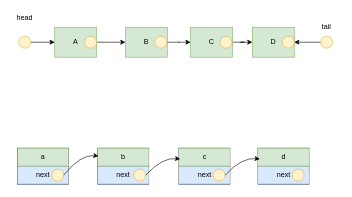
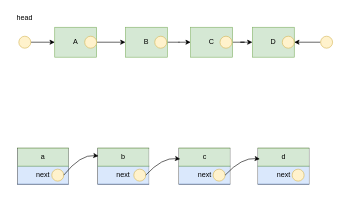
- <mxCell id="27" value="tail&lt;br&gt;" style="text;html=1;strokeColor=none;fillColor=none;align=center;verticalAlign=middle;whiteSpace=wrap;rounded=0;" parent="1" vertex="1"><mxGeometry x="524" y="35" width="40" height="20" as="geometry" /></mxCell>
